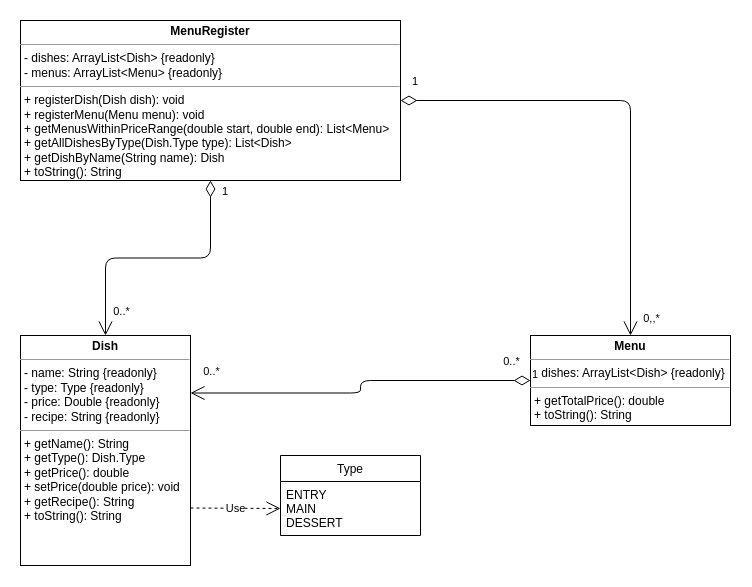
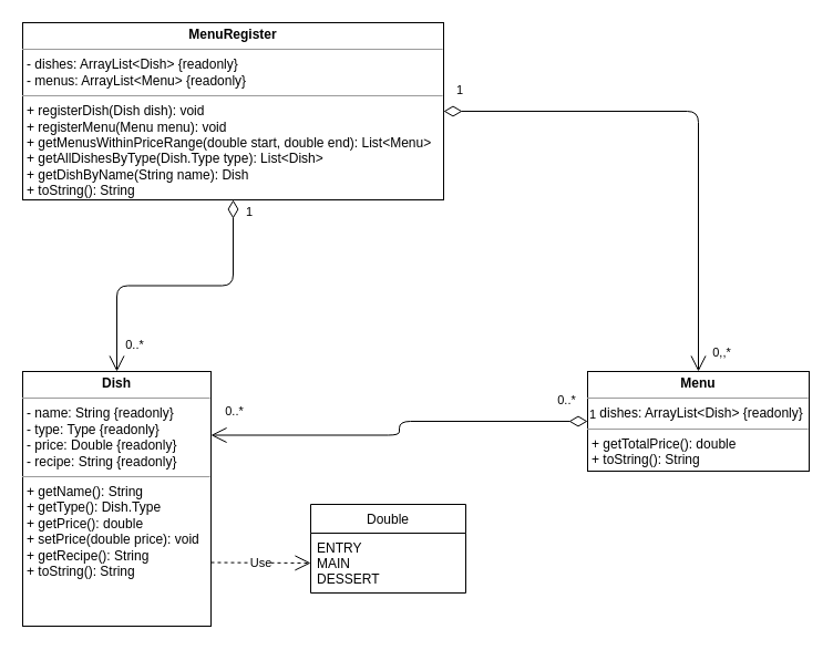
- <mxCell id="10" value="Type" style="swimlane;fontStyle=0;childLayout=stackLayout;horizontal=1;startSize=26;fillColor=none;horizontalStack=0;resizeParent=1;resizeParentMax=0;resizeLast=0;collapsible=1;marginBottom=0;" vertex="1" parent="1"><mxGeometry x="280" y="455" width="140" height="80" as="geometry" /></mxCell>
+ <mxCell id="10" value="Double" style="swimlane;fontStyle=0;childLayout=stackLayout;horizontal=1;startSize=26;fillColor=none;horizontalStack=0;resizeParent=1;resizeParentMax=0;resizeLast=0;collapsible=1;marginBottom=0;" vertex="1" parent="1"><mxGeometry x="280" y="455" width="140" height="80" as="geometry" /></mxCell>
